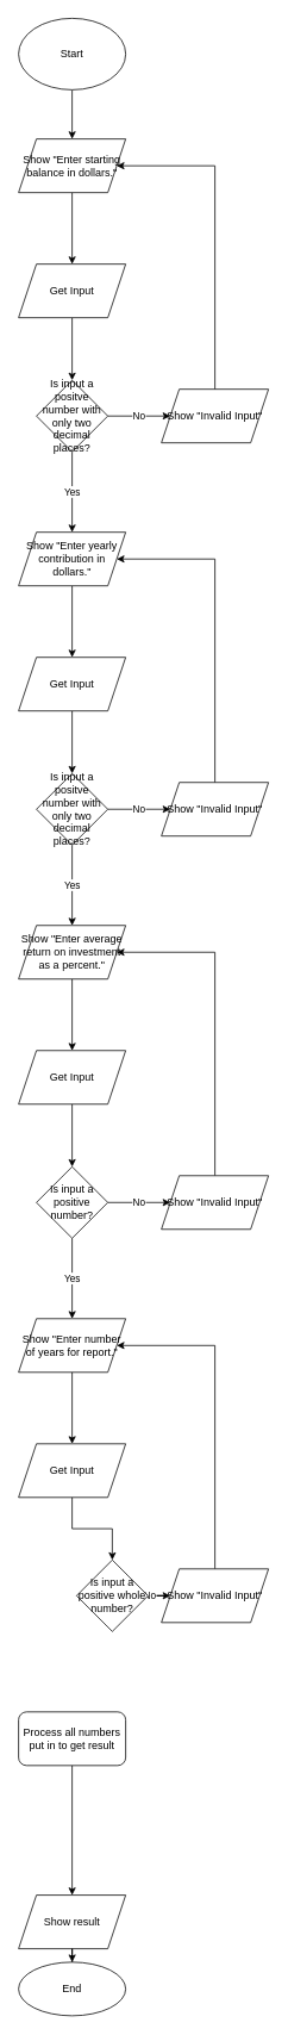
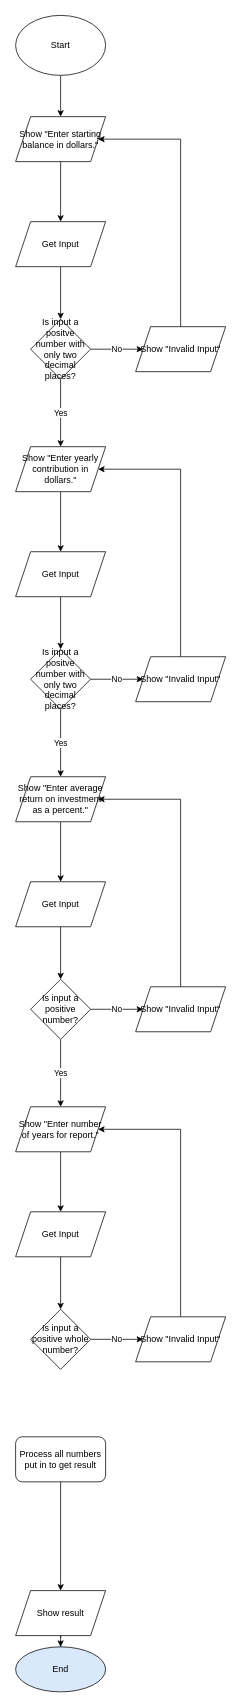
- <mxCell id="36" value="Is input a positive whole number?" style="rhombus;whiteSpace=wrap;html=1;" vertex="1" parent="1"><mxGeometry x="85" y="1745" width="80" height="80" as="geometry" /></mxCell>
+ <mxCell id="36" value="Is input a positive whole number?" style="rhombus;whiteSpace=wrap;html=1;" vertex="1" parent="1"><mxGeometry x="40" y="1745" width="80" height="80" as="geometry" /></mxCell>
- <mxCell id="41" value="" style="edgeStyle=orthogonalEdgeStyle;rounded=0;orthogonalLoop=1;jettySize=auto;html=1;" edge="1" parent="1" source="42" target="43"><mxGeometry relative="1" as="geometry" /></mxCell>
+ <mxCell id="41" value="" style="edgeStyle=orthogonalEdgeStyle;rounded=0;orthogonalLoop=1;jettySize=auto;html=1;dashed=1;" edge="1" parent="1" source="42" target="43"><mxGeometry relative="1" as="geometry" /></mxCell>
- <mxCell id="43" value="End" style="ellipse;whiteSpace=wrap;html=1;" vertex="1" parent="1"><mxGeometry x="20" y="2195" width="120" height="60" as="geometry" /></mxCell>
+ <mxCell id="43" value="End" style="ellipse;whiteSpace=wrap;html=1;fillColor=#dae8fc;" vertex="1" parent="1"><mxGeometry x="20" y="2195" width="120" height="60" as="geometry" /></mxCell>
